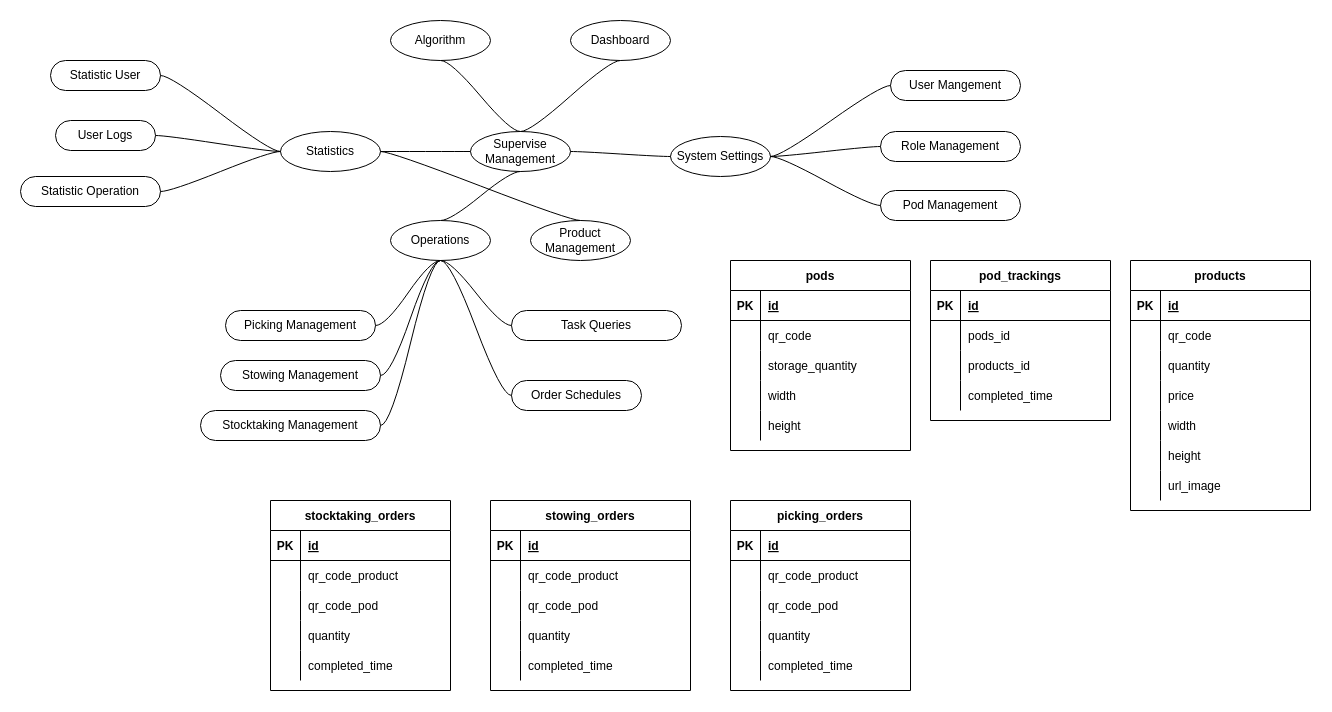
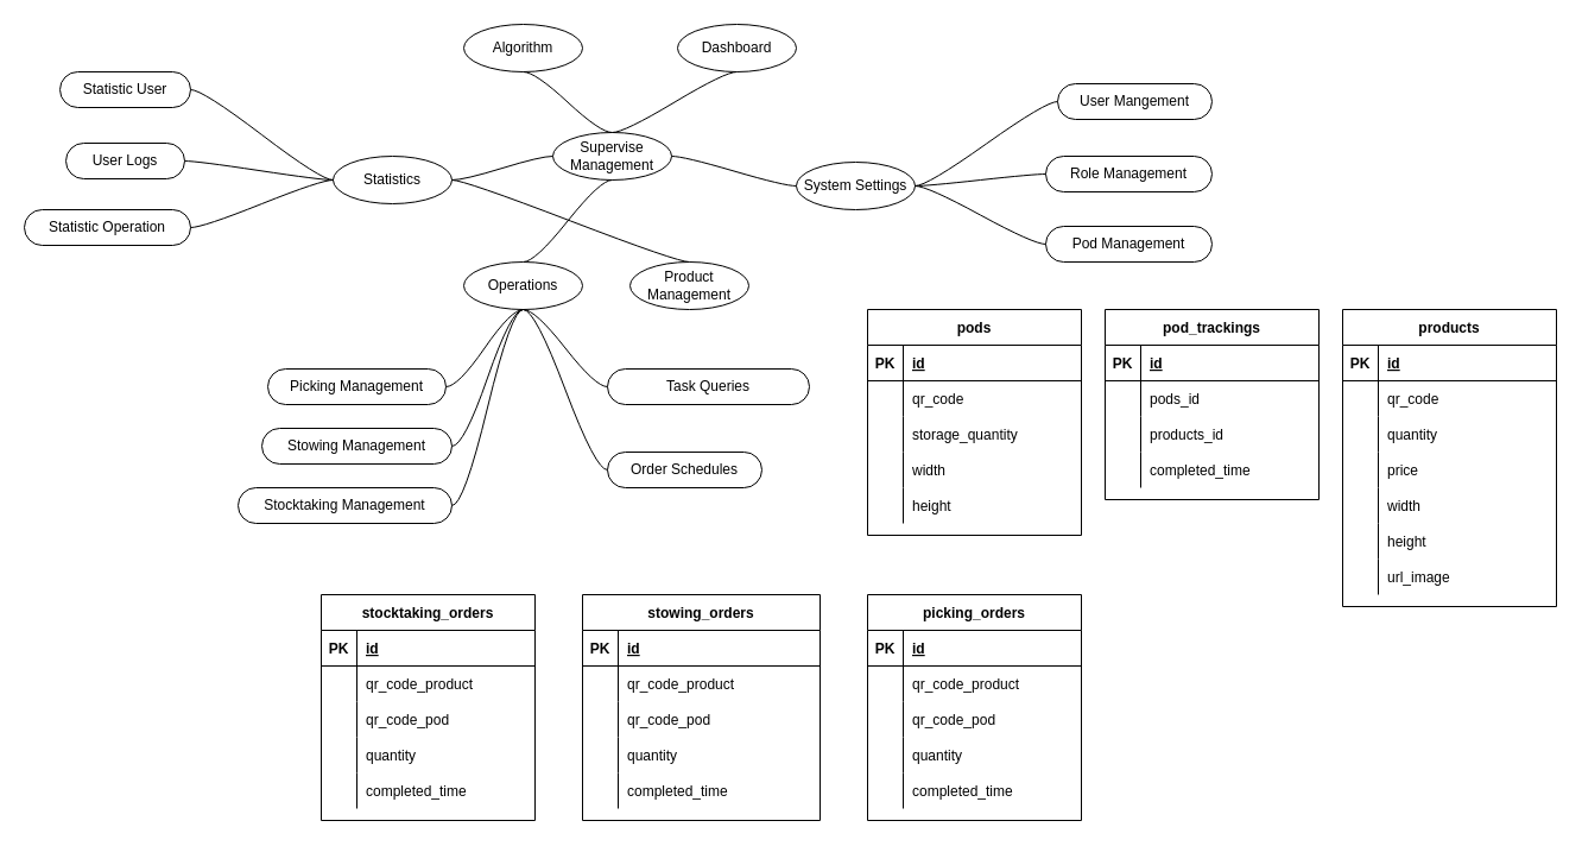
- <mxCell id="7" value="Supervise Management" style="ellipse;whiteSpace=wrap;html=1;align=center;newEdgeStyle={&quot;edgeStyle&quot;:&quot;entityRelationEdgeStyle&quot;,&quot;startArrow&quot;:&quot;none&quot;,&quot;endArrow&quot;:&quot;none&quot;,&quot;segment&quot;:10,&quot;curved&quot;:1};treeFolding=1;treeMoving=1;" parent="1" vertex="1"><mxGeometry x="470" y="131" width="100" height="40" as="geometry" /></mxCell>
+ <mxCell id="7" value="Supervise Management" style="ellipse;whiteSpace=wrap;html=1;align=center;newEdgeStyle={&quot;edgeStyle&quot;:&quot;entityRelationEdgeStyle&quot;,&quot;startArrow&quot;:&quot;none&quot;,&quot;endArrow&quot;:&quot;none&quot;,&quot;segment&quot;:10,&quot;curved&quot;:1};treeFolding=1;treeMoving=1;" parent="1" vertex="1"><mxGeometry x="465" y="111" width="100" height="40" as="geometry" /></mxCell>
